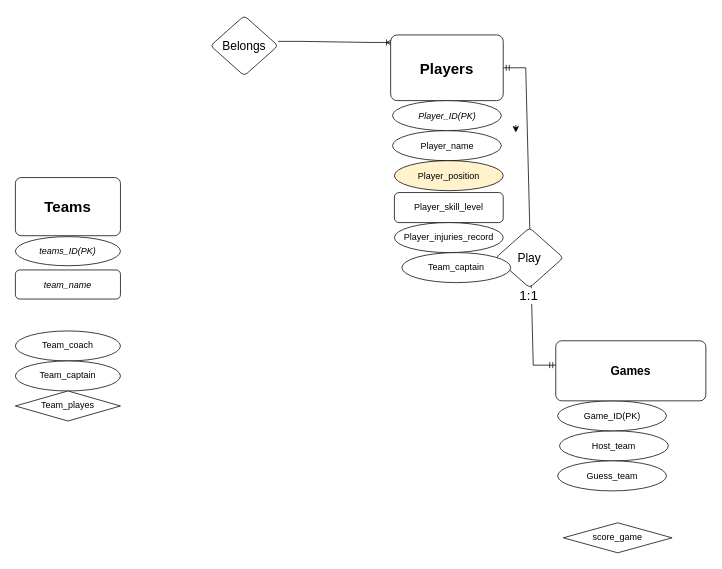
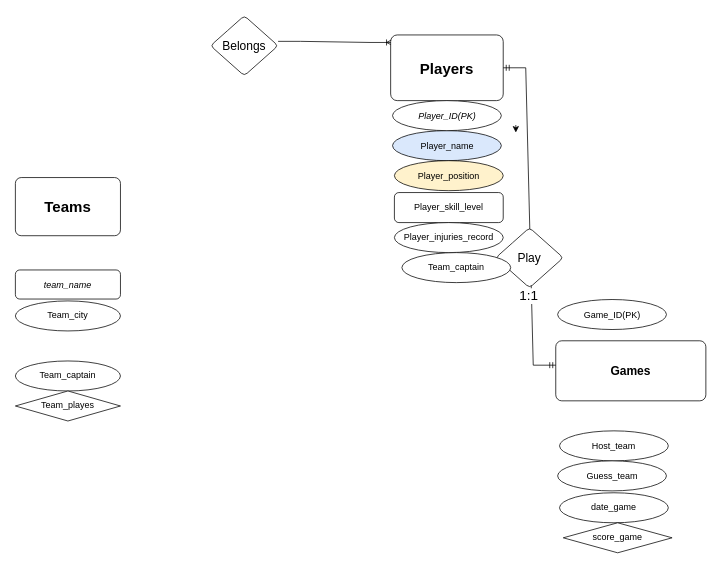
- <mxCell id="15" value="Player_name" style="ellipse;whiteSpace=wrap;html=1;align=center;" vertex="1" parent="1"><mxGeometry x="522.5" y="173.5" width="145" height="40" as="geometry" /></mxCell>
+ <mxCell id="15" value="Player_name" style="ellipse;whiteSpace=wrap;html=1;align=center;fillColor=#dae8fc;" vertex="1" parent="1"><mxGeometry x="522.5" y="173.5" width="145" height="40" as="geometry" /></mxCell>
- <mxCell id="22" value="&lt;i&gt;teams_ID(PK)&lt;/i&gt;" style="ellipse;whiteSpace=wrap;html=1;align=center;" vertex="1" parent="1"><mxGeometry x="20" y="314.75" width="140" height="38.75" as="geometry" /></mxCell>
+ <mxCell id="7" value="Team_city" style="ellipse;whiteSpace=wrap;html=1;align=center;" vertex="1" parent="1"><mxGeometry x="20" y="400.38" width="140" height="40" as="geometry" /></mxCell>
- <mxCell id="6" value="Team_coach" style="ellipse;whiteSpace=wrap;html=1;align=center;" vertex="1" parent="1"><mxGeometry x="20" y="440.38" width="140" height="40" as="geometry" /></mxCell>
- <mxCell id="11" value="Game_ID(PK)" style="ellipse;whiteSpace=wrap;html=1;align=center;" vertex="1" parent="1"><mxGeometry x="742.5" y="533.5" width="145" height="40" as="geometry" /></mxCell>
+ <mxCell id="11" value="Game_ID(PK)" style="ellipse;whiteSpace=wrap;html=1;align=center;" vertex="1" parent="1"><mxGeometry x="742.5" y="398.5" width="145" height="40" as="geometry" /></mxCell>
+ <mxCell id="25" value="date_game" style="ellipse;whiteSpace=wrap;html=1;align=center;" vertex="1" parent="1"><mxGeometry x="745" y="656" width="145" height="40" as="geometry" /></mxCell>
